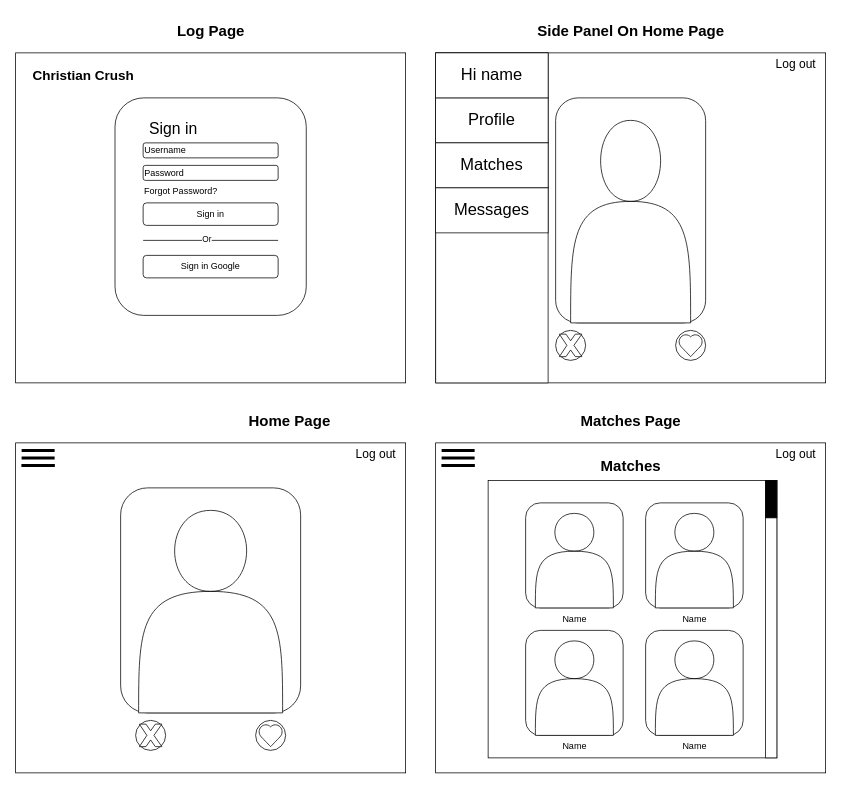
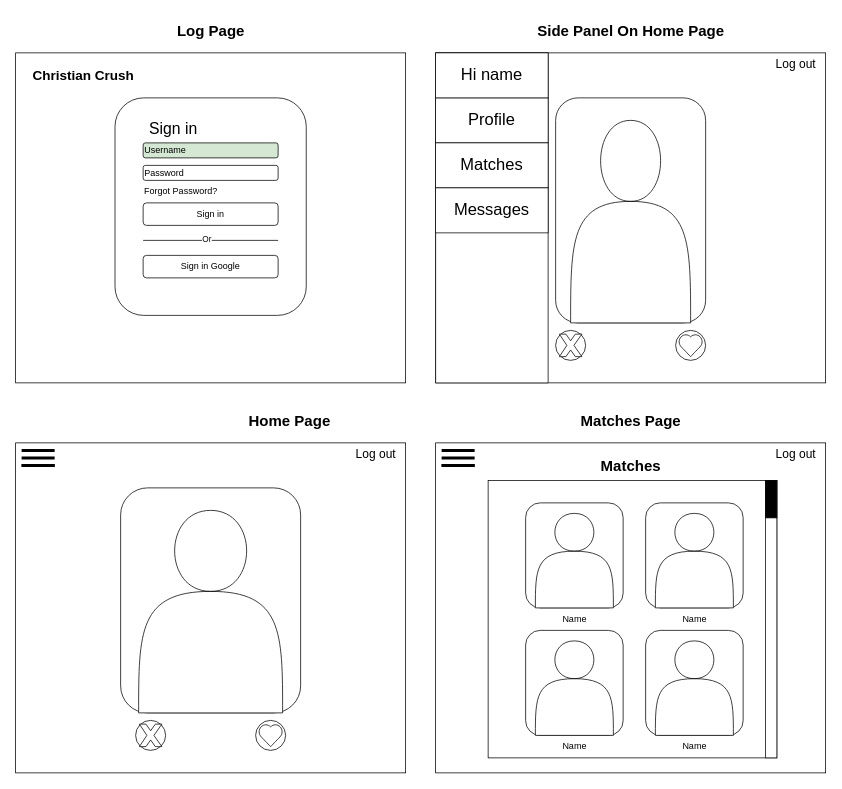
- <mxCell id="39" value="Username" style="rounded=1;whiteSpace=wrap;html=1;align=left;" vertex="1" parent="1"><mxGeometry x="190" y="190" width="180" height="20" as="geometry" /></mxCell>
+ <mxCell id="39" value="Username" style="rounded=1;whiteSpace=wrap;html=1;align=left;fillColor=#d5e8d4;" vertex="1" parent="1"><mxGeometry x="190" y="190" width="180" height="20" as="geometry" /></mxCell>
